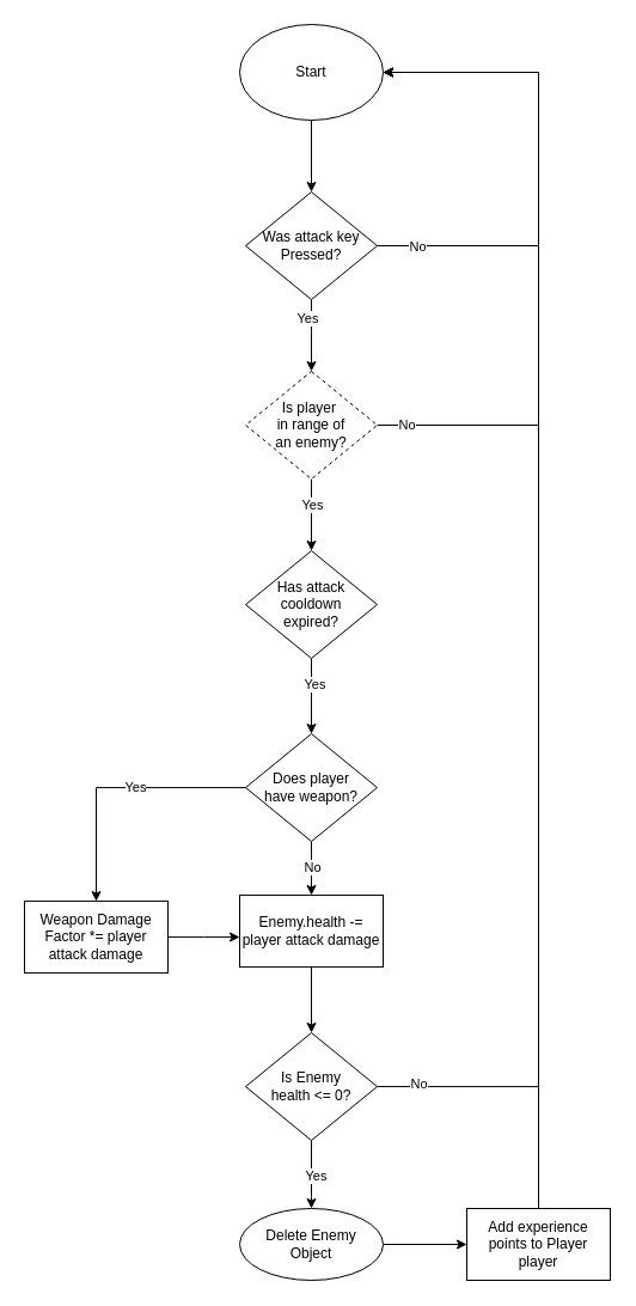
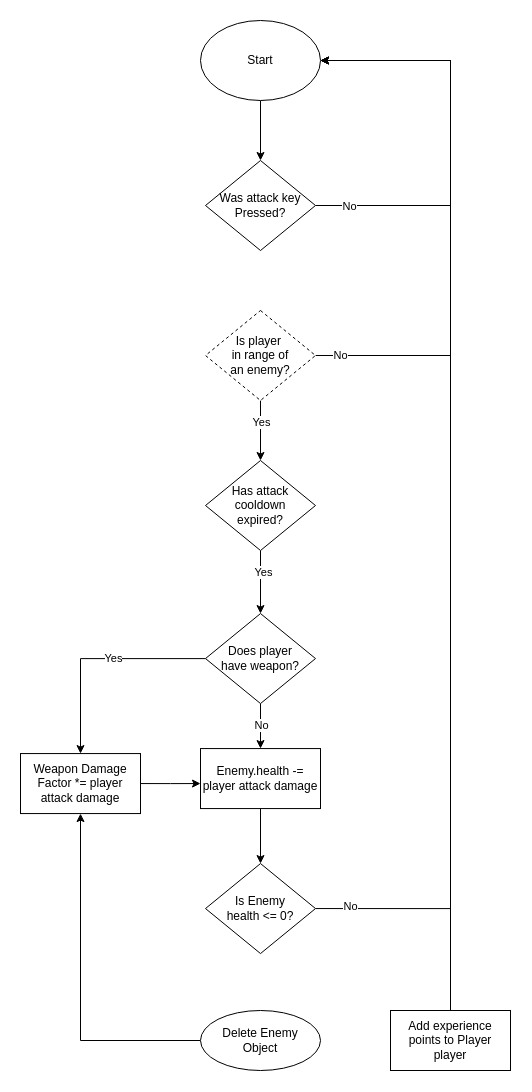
- <mxCell id="6" style="edgeStyle=orthogonalEdgeStyle;rounded=0;orthogonalLoop=1;jettySize=auto;html=1;exitX=0.5;exitY=1;exitDx=0;exitDy=0;entryX=0.5;entryY=0;entryDx=0;entryDy=0;" parent="1" source="8" target="13" edge="1"><mxGeometry relative="1" as="geometry" /></mxCell>
- <mxCell id="7" value="Yes" style="edgeLabel;html=1;align=center;verticalAlign=middle;resizable=0;points=[];" parent="6" vertex="1" connectable="0"><mxGeometry x="-0.502" y="-4" relative="1" as="geometry"><mxPoint as="offset" /></mxGeometry></mxCell>
- <mxCell id="21" value="" style="edgeStyle=orthogonalEdgeStyle;rounded=0;orthogonalLoop=1;jettySize=auto;html=1;entryX=0.5;entryY=0;entryDx=0;entryDy=0;" parent="1" source="25" target="30" edge="1"><mxGeometry relative="1" as="geometry"><mxPoint x="395" y="948.06" as="targetPoint" /><Array as="points"><mxPoint x="260" y="1000" /></Array></mxGeometry></mxCell>
- <mxCell id="22" value="Yes" style="edgeLabel;html=1;align=center;verticalAlign=middle;resizable=0;points=[];" parent="21" vertex="1" connectable="0"><mxGeometry x="-0.087" y="3" relative="1" as="geometry"><mxPoint y="3" as="offset" /></mxGeometry></mxCell>
- <mxCell id="29" value="" style="edgeStyle=orthogonalEdgeStyle;rounded=0;orthogonalLoop=1;jettySize=auto;html=1;" parent="1" source="30" target="34" edge="1"><mxGeometry relative="1" as="geometry" /></mxCell>
+ <mxCell id="29" value="" style="edgeStyle=orthogonalEdgeStyle;rounded=0;orthogonalLoop=1;jettySize=auto;html=1;" parent="1" source="30" target="27" edge="1"><mxGeometry relative="1" as="geometry" /></mxCell>
